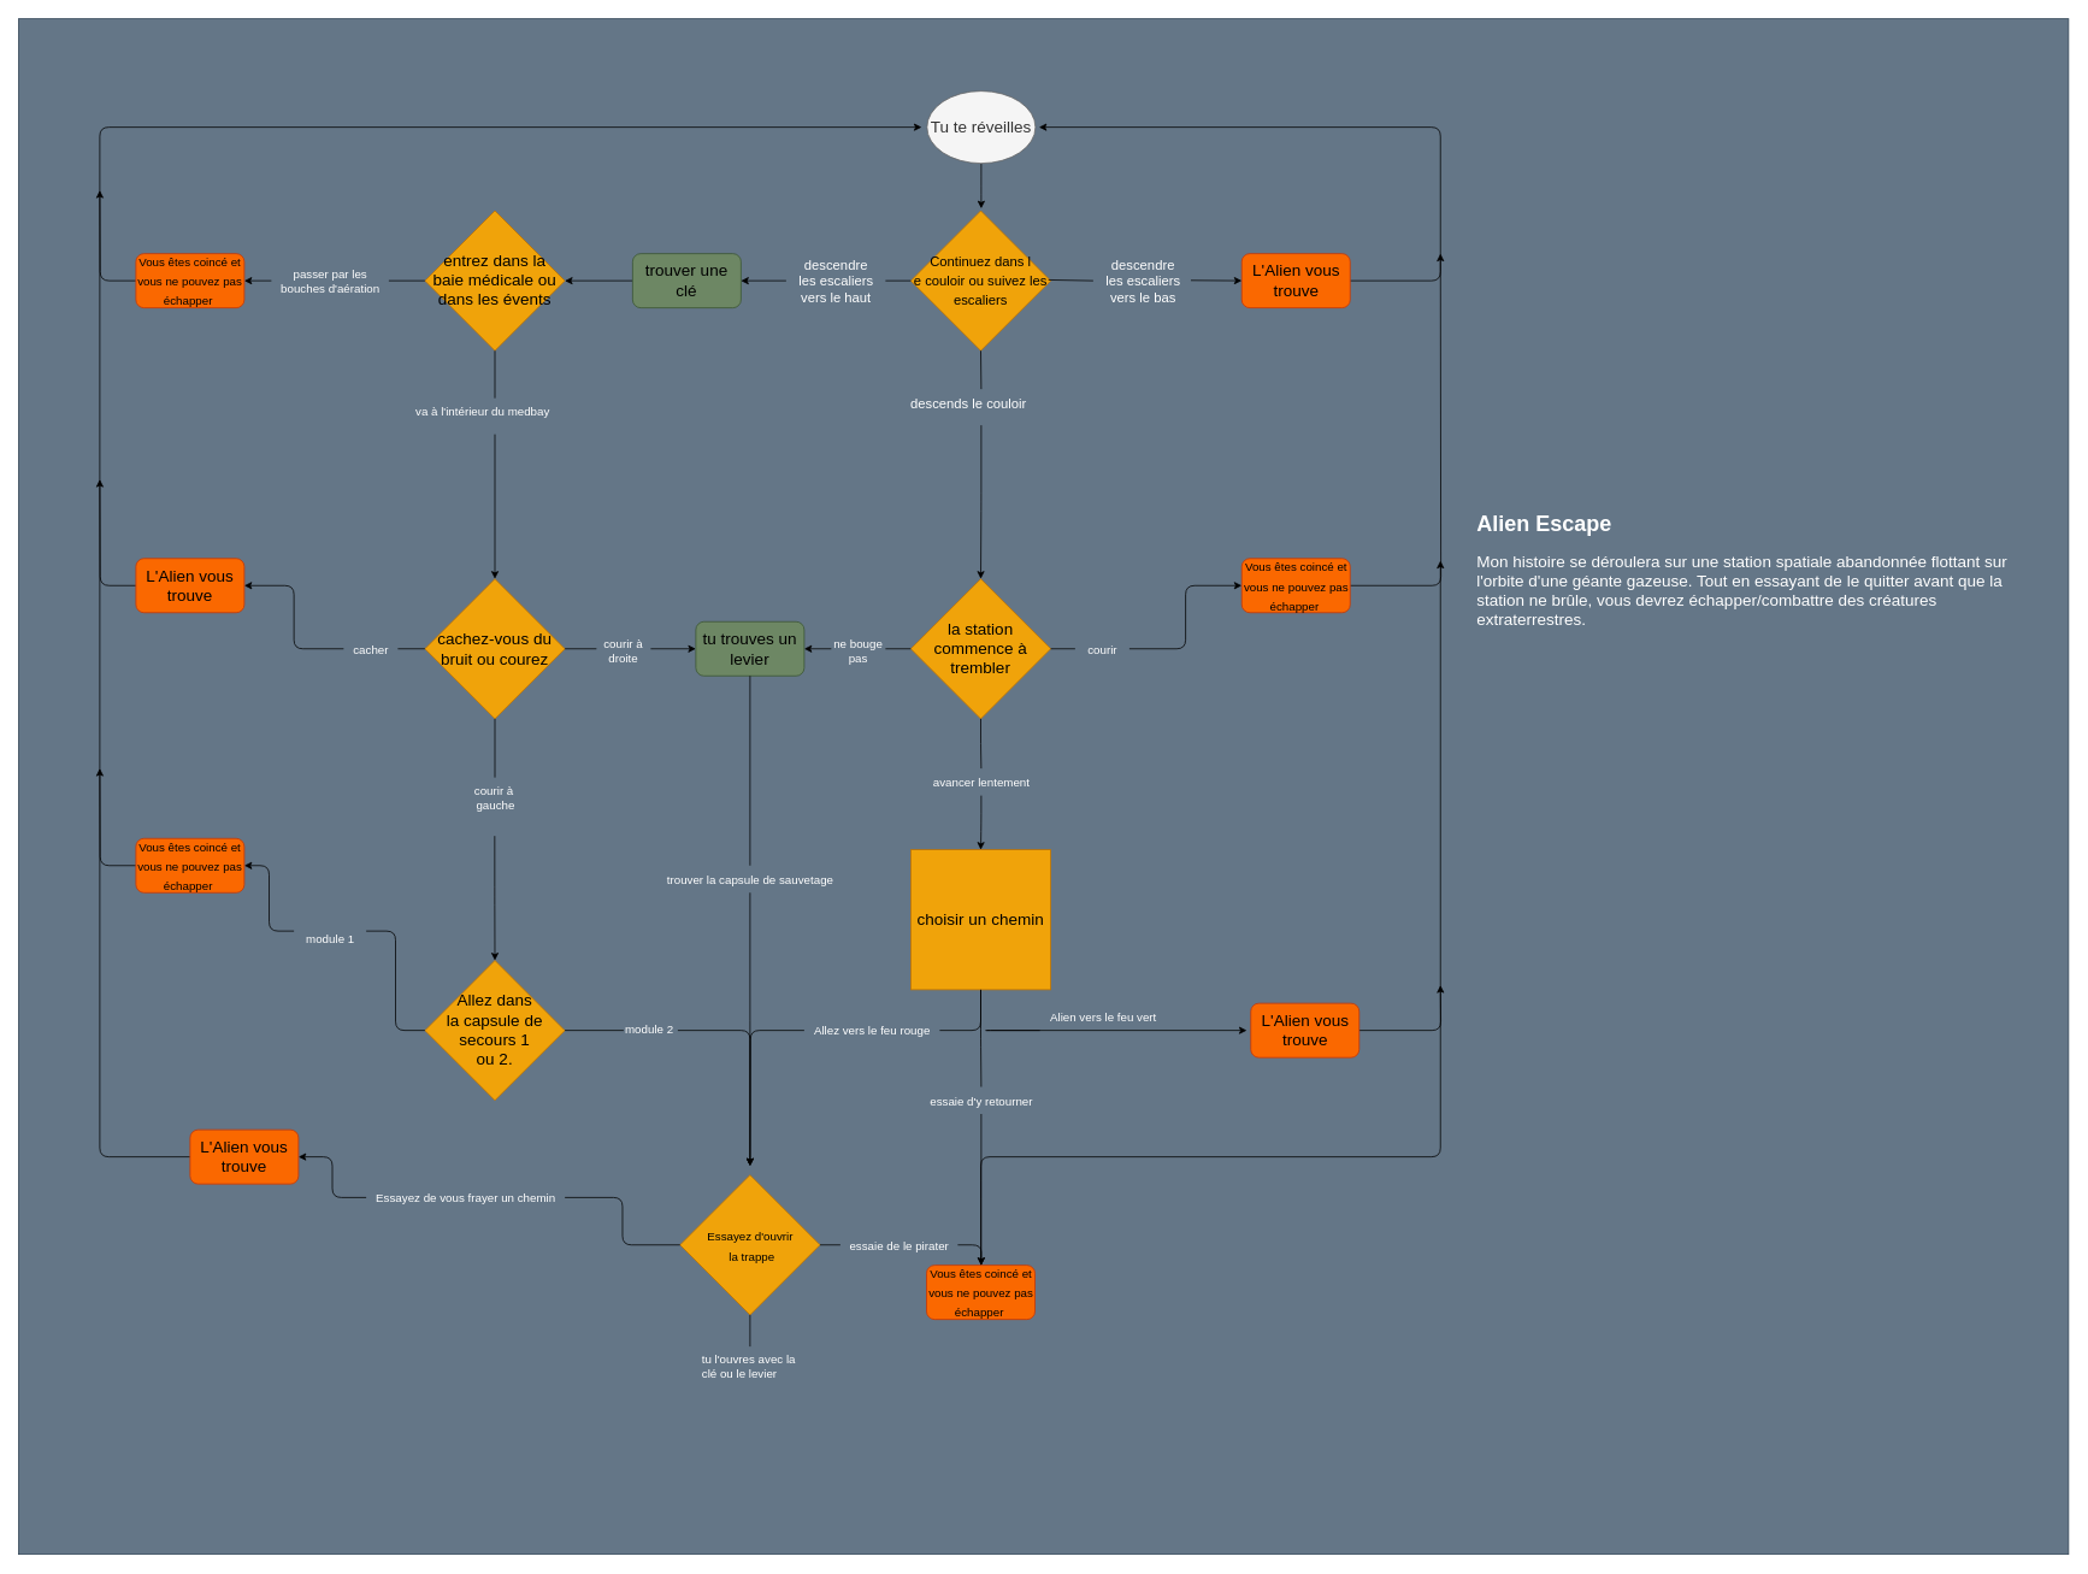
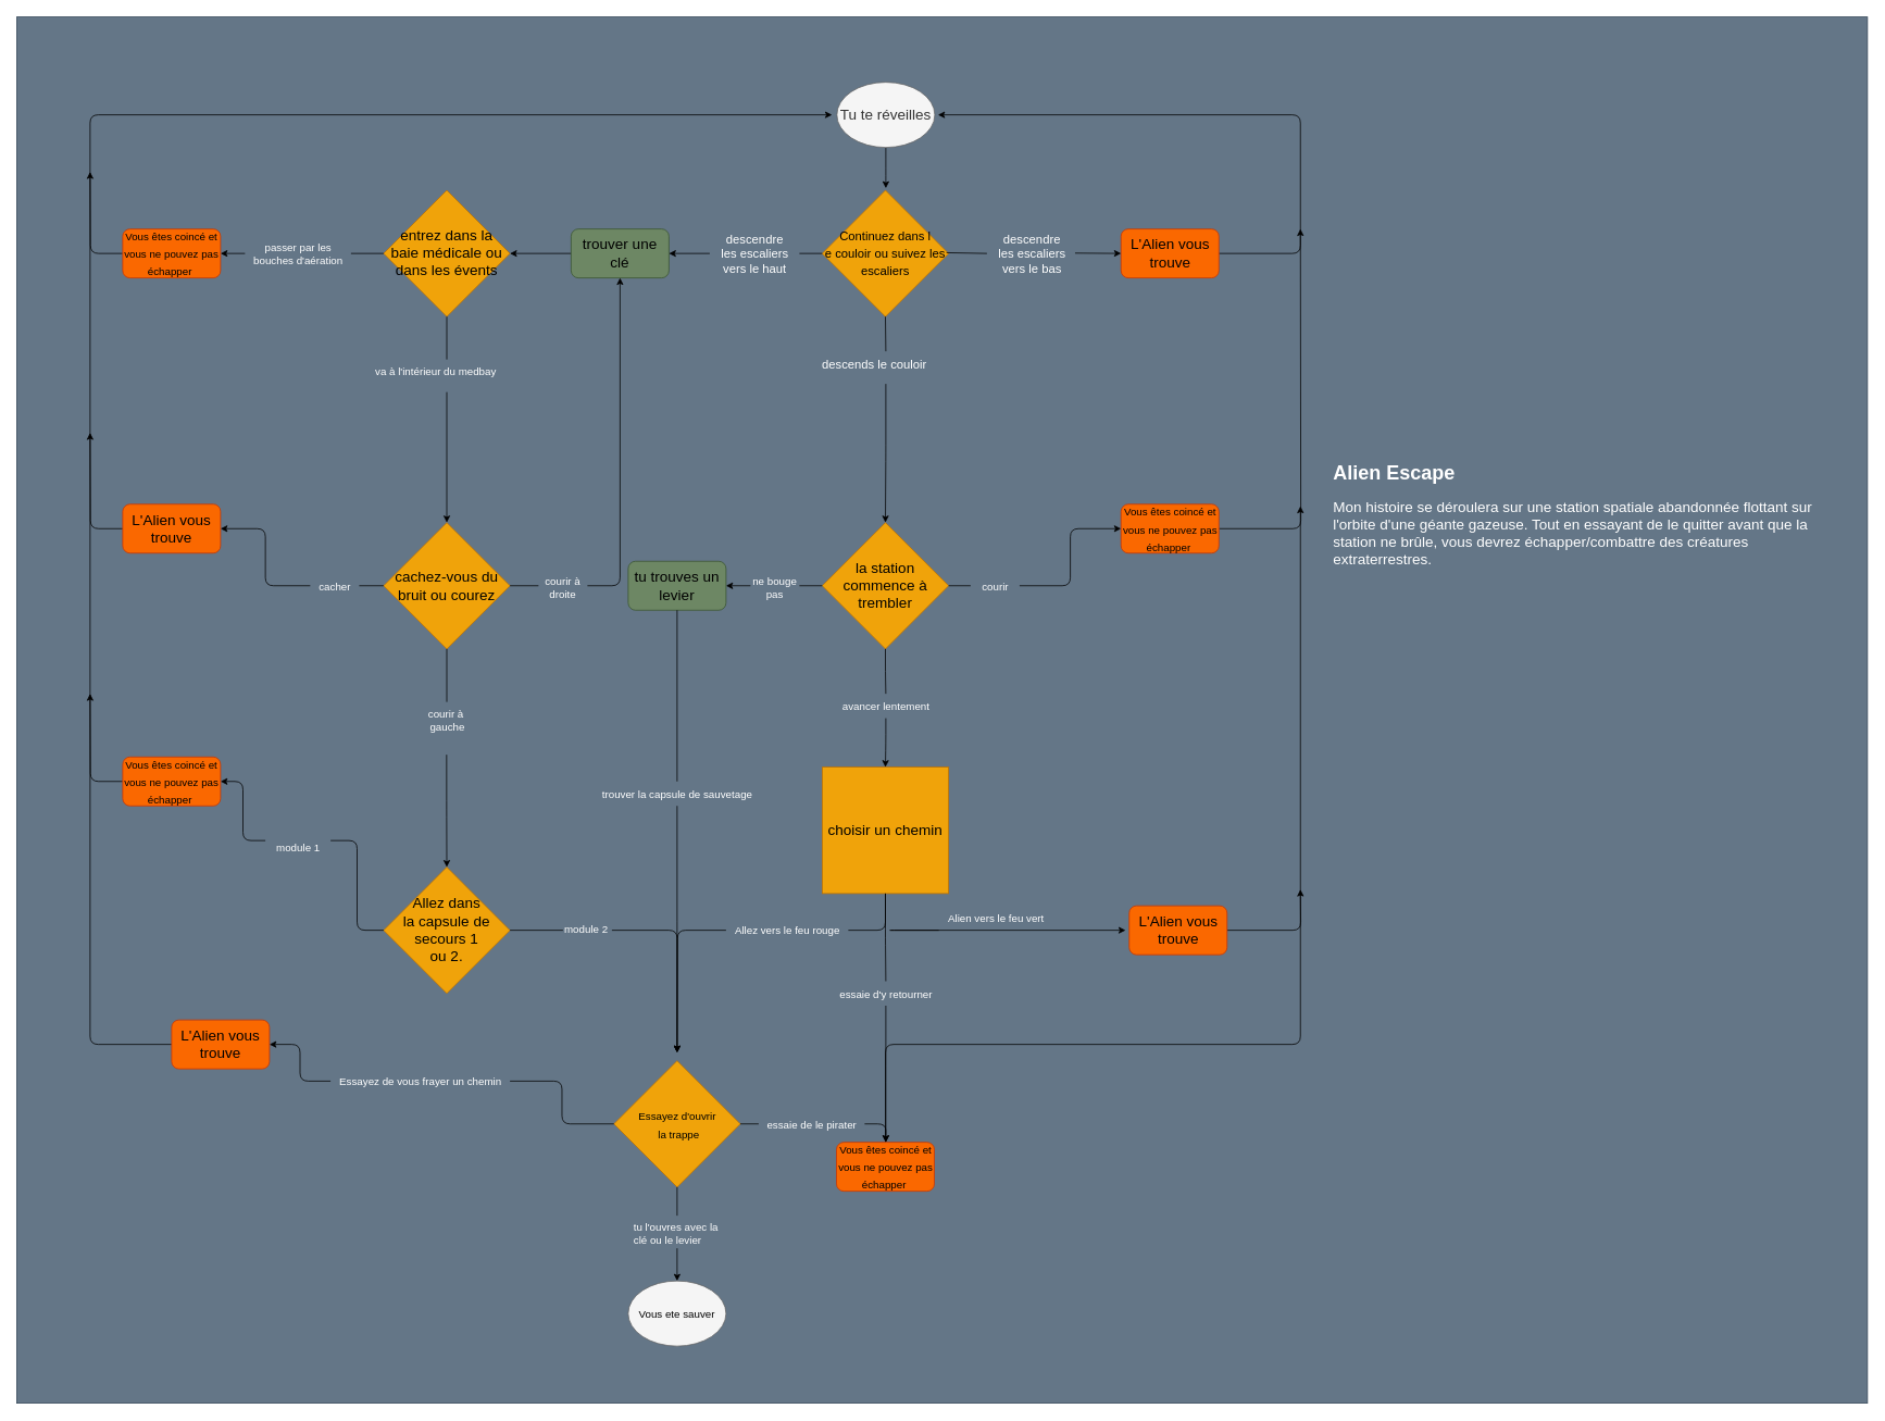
- <mxCell id="23" style="edgeStyle=orthogonalEdgeStyle;html=1;exitX=1;exitY=0.5;exitDx=0;exitDy=0;entryX=0;entryY=0.5;entryDx=0;entryDy=0;fontSize=13;fontColor=#FFFFFF;startArrow=none;" parent="1" source="64" target="30" edge="1"><mxGeometry relative="1" as="geometry" /></mxCell>
+ <mxCell id="23" style="edgeStyle=orthogonalEdgeStyle;html=1;exitX=1;exitY=0.5;exitDx=0;exitDy=0;fontSize=13;fontColor=#FFFFFF;startArrow=none;" parent="1" source="64" target="5" edge="1"><mxGeometry relative="1" as="geometry" /></mxCell>
+ <mxCell id="47" style="edgeStyle=orthogonalEdgeStyle;html=1;entryX=0.5;entryY=0;entryDx=0;entryDy=0;fontSize=18;fontColor=#000000;startArrow=none;" parent="1" source="87" target="51" edge="1"><mxGeometry relative="1" as="geometry" /></mxCell>
+ <mxCell id="51" value="&lt;span style=&quot;font-size: 13px; text-align: left;&quot;&gt;&lt;font color=&quot;#000000&quot;&gt;Vous ete sauver&lt;/font&gt;&lt;/span&gt;" style="ellipse;whiteSpace=wrap;html=1;strokeColor=#666666;fontSize=18;fillColor=#f5f5f5;fontColor=#333333;" parent="1" vertex="1"><mxGeometry x="770" y="1570" width="120" height="80" as="geometry" /></mxCell>
